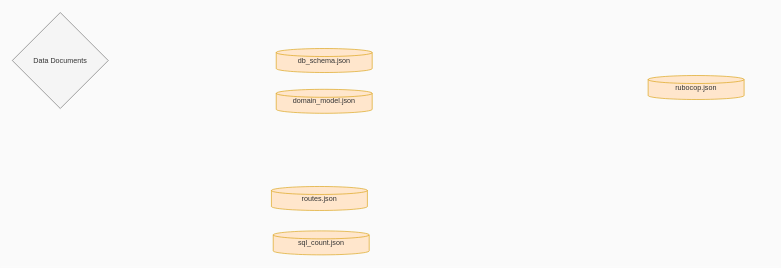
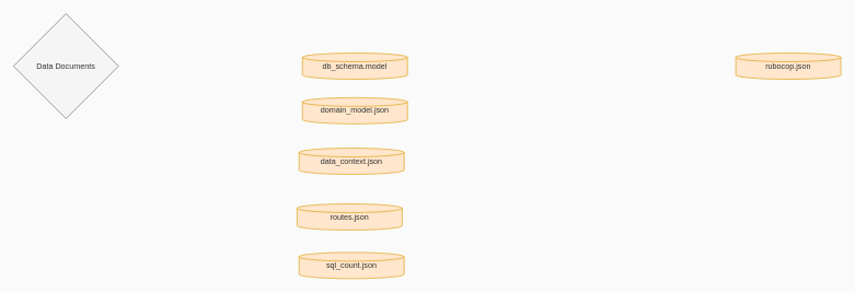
- <mxCell id="3" value="db_schema.json" style="whiteSpace=wrap;html=1;rounded=0;fillColor=#ffe6cc;strokeColor=#d79b00;fontColor=#333333;shape=mxgraph.flowchart.database;strokeWidth=1" parent="1" vertex="1"><mxGeometry x="460" y="80" width="160" height="40" as="geometry" /></mxCell>
+ <mxCell id="3" value="db_schema.model" style="whiteSpace=wrap;html=1;rounded=0;fillColor=#ffe6cc;strokeColor=#d79b00;fontColor=#333333;shape=mxgraph.flowchart.database;strokeWidth=1" parent="1" vertex="1"><mxGeometry x="460" y="80" width="160" height="40" as="geometry" /></mxCell>
- <mxCell id="6" value="rubocop.json" style="whiteSpace=wrap;html=1;rounded=0;fillColor=#ffe6cc;strokeColor=#d79b00;fontColor=#333333;shape=mxgraph.flowchart.database;strokeWidth=1" parent="1" vertex="1"><mxGeometry x="1080" y="125" width="160" height="40" as="geometry" /></mxCell>
+ <mxCell id="6" value="rubocop.json" style="whiteSpace=wrap;html=1;rounded=0;fillColor=#ffe6cc;strokeColor=#d79b00;fontColor=#333333;shape=mxgraph.flowchart.database;strokeWidth=1" parent="1" vertex="1"><mxGeometry x="1120" y="80" width="160" height="40" as="geometry" /></mxCell>
+ <mxCell id="7" value="data_context.json" style="whiteSpace=wrap;html=1;rounded=0;fillColor=#ffe6cc;strokeColor=#d79b00;fontColor=#333333;shape=mxgraph.flowchart.database;strokeWidth=1" parent="1" vertex="1"><mxGeometry x="455" y="225" width="160" height="40" as="geometry" /></mxCell>
